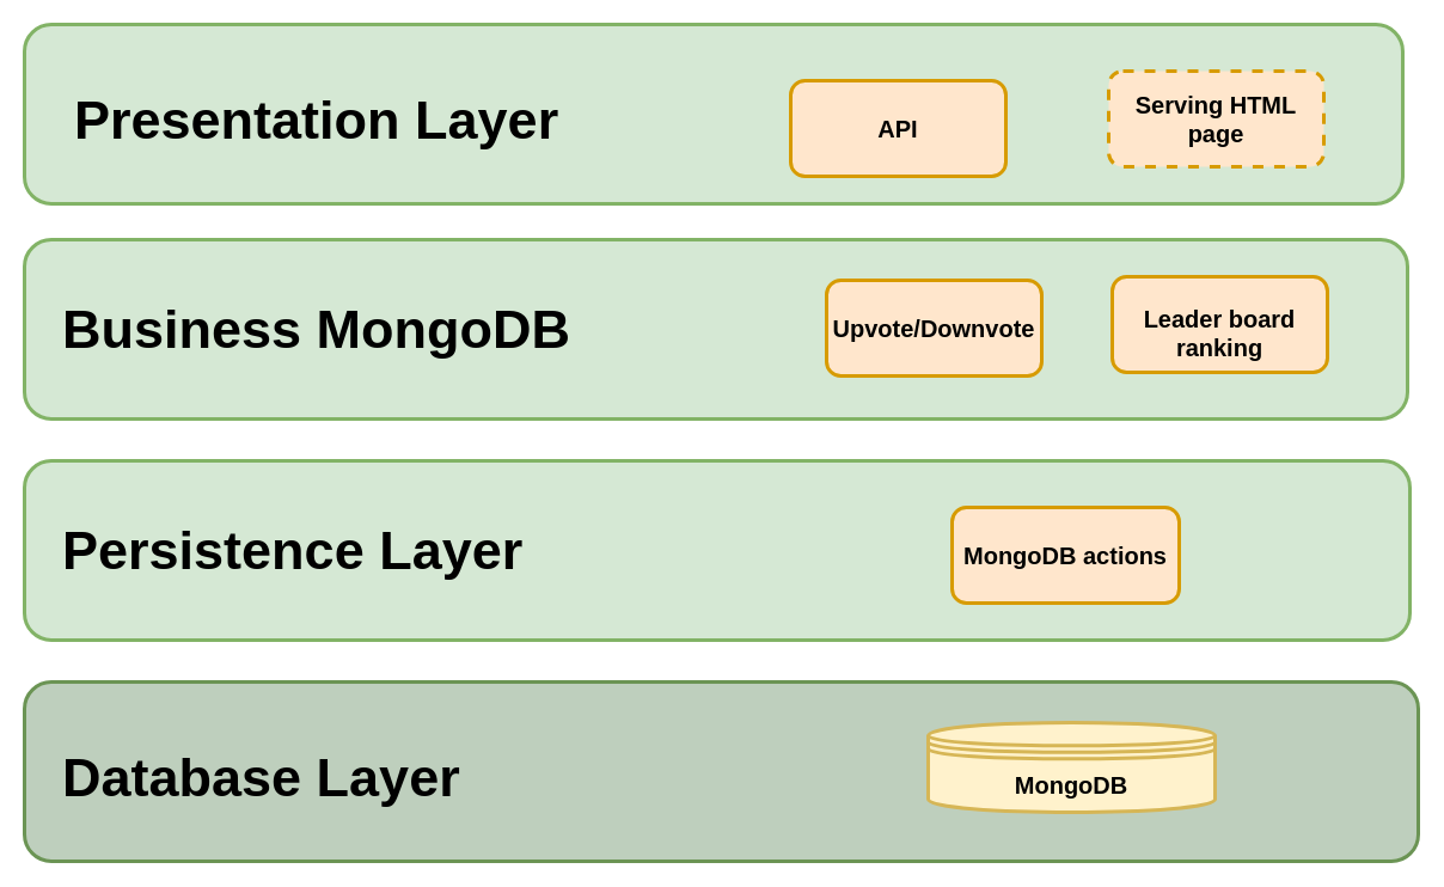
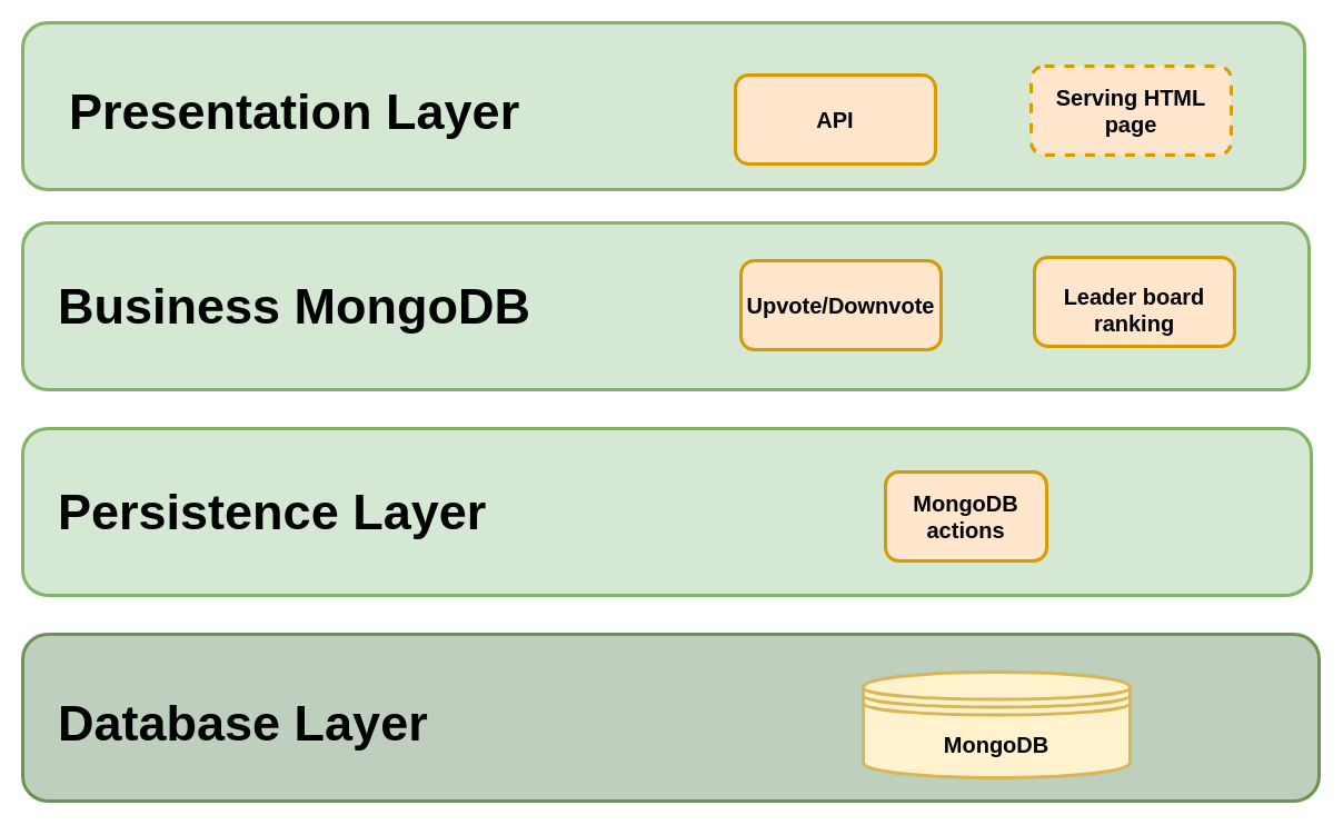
- <mxCell id="12" value="&lt;font style=&quot;font-size: 20px&quot;&gt;&lt;b&gt;&lt;font style=&quot;font-size: 20px&quot;&gt;Upvote/Downvote&lt;/font&gt;&lt;/b&gt;&lt;/font&gt;" style="rounded=1;whiteSpace=wrap;html=1;strokeColor=#d79b00;strokeWidth=3;fillColor=#ffe6cc;" parent="1" vertex="1"><mxGeometry x="691" y="234" width="180" height="80" as="geometry" /></mxCell>
+ <mxCell id="12" value="&lt;font style=&quot;font-size: 20px&quot;&gt;&lt;b&gt;&lt;font style=&quot;font-size: 20px&quot;&gt;Upvote/Downvote&lt;/font&gt;&lt;/b&gt;&lt;/font&gt;" style="rounded=1;whiteSpace=wrap;html=1;strokeColor=#d79b00;strokeWidth=3;fillColor=#ffe6cc;" parent="1" vertex="1"><mxGeometry x="666" y="234" width="180" height="80" as="geometry" /></mxCell>
- <mxCell id="14" value="&lt;font style=&quot;font-size: 20px&quot;&gt;&lt;b&gt;&lt;font style=&quot;font-size: 20px&quot;&gt;MongoDB actions&lt;br&gt;&lt;/font&gt;&lt;/b&gt;&lt;/font&gt;" style="rounded=1;whiteSpace=wrap;html=1;strokeColor=#d79b00;strokeWidth=3;fillColor=#ffe6cc;" parent="1" vertex="1"><mxGeometry x="796" y="424" width="190" height="80" as="geometry" /></mxCell>
+ <mxCell id="14" value="&lt;font style=&quot;font-size: 20px&quot;&gt;&lt;b&gt;&lt;font style=&quot;font-size: 20px&quot;&gt;MongoDB actions&lt;br&gt;&lt;/font&gt;&lt;/b&gt;&lt;/font&gt;" style="rounded=1;whiteSpace=wrap;html=1;strokeColor=#d79b00;strokeWidth=3;fillColor=#ffe6cc;" parent="1" vertex="1"><mxGeometry x="796" y="424" width="145" height="80" as="geometry" /></mxCell>
- <mxCell id="15" value="&lt;font style=&quot;font-size: 20px&quot;&gt;&lt;b&gt;MongoDB&lt;/b&gt;&lt;/font&gt;" style="shape=datastore;whiteSpace=wrap;html=1;strokeColor=#d6b656;strokeWidth=3;fillColor=#fff2cc;" parent="1" vertex="1"><mxGeometry x="776" y="604" width="240" height="75" as="geometry" /></mxCell>
+ <mxCell id="15" value="&lt;font style=&quot;font-size: 20px&quot;&gt;&lt;b&gt;MongoDB&lt;/b&gt;&lt;/font&gt;" style="shape=datastore;whiteSpace=wrap;html=1;strokeColor=#d6b656;strokeWidth=3;fillColor=#fff2cc;" parent="1" vertex="1"><mxGeometry x="776" y="604" width="240" height="95" as="geometry" /></mxCell>
